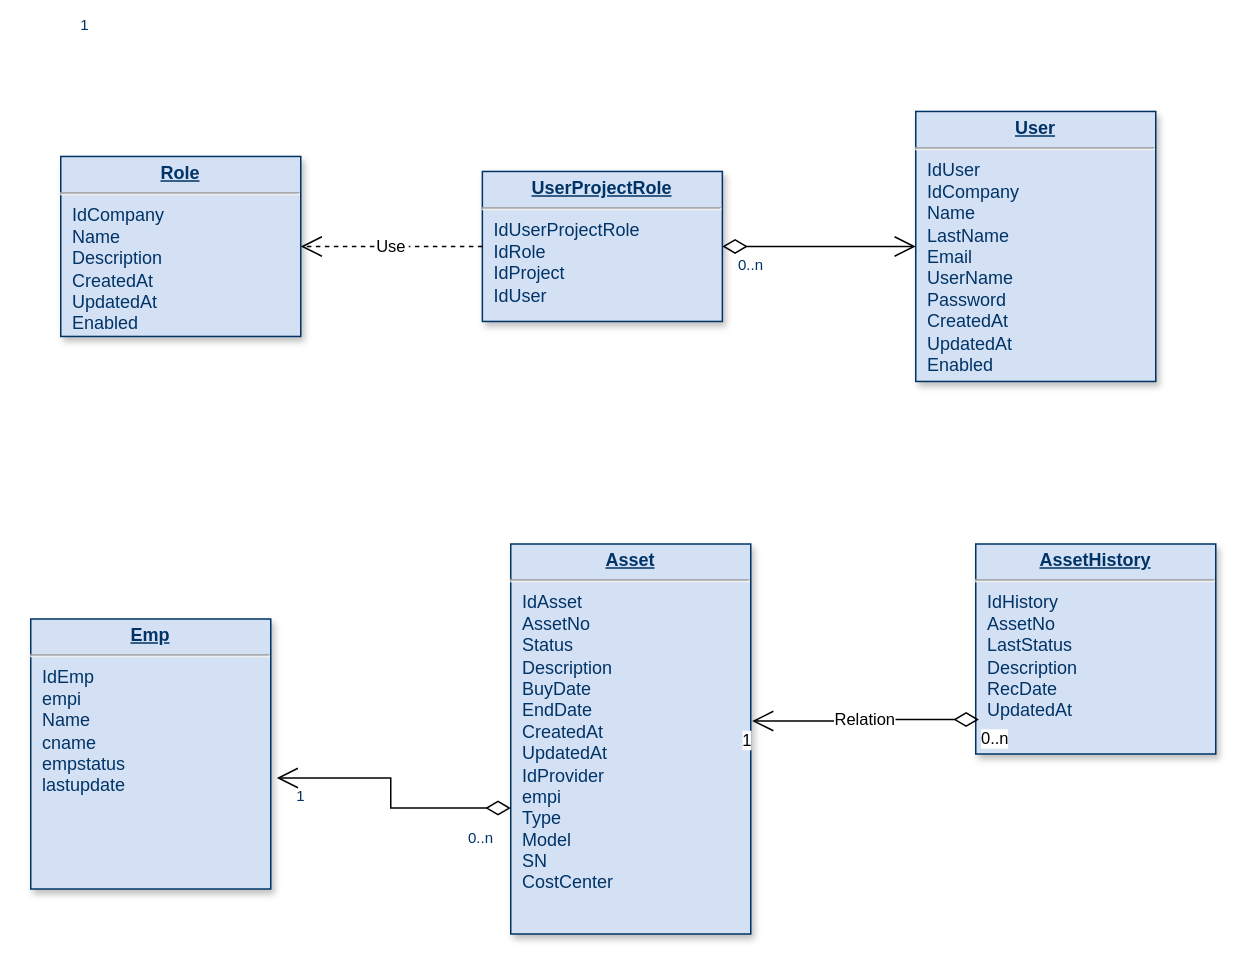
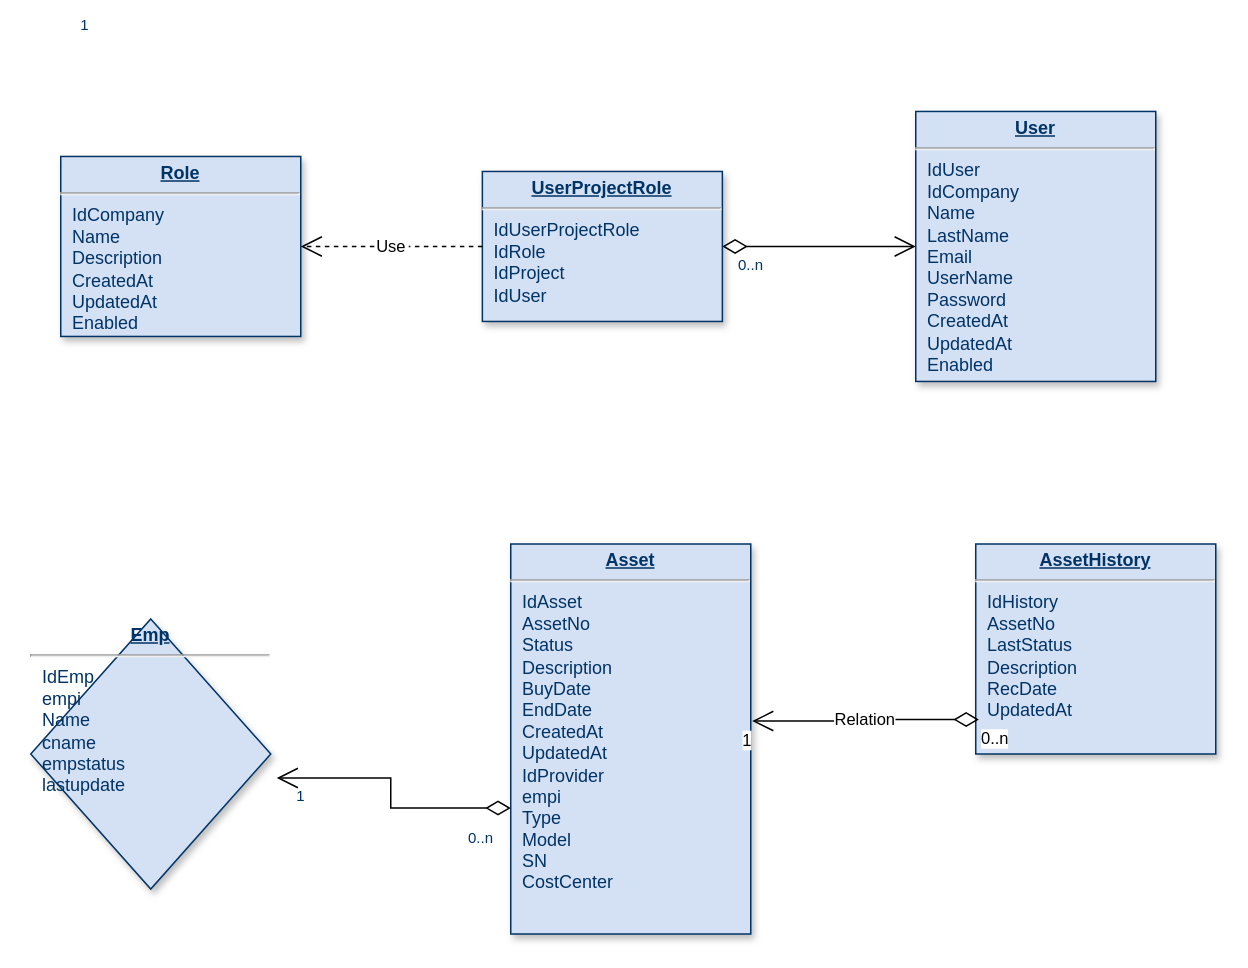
- <mxCell id="14" value="&lt;p style=&quot;margin: 0px ; margin-top: 4px ; text-align: center ; text-decoration: underline&quot;&gt;&lt;b&gt;Emp&lt;/b&gt;&lt;/p&gt;&lt;hr&gt;&lt;p style=&quot;margin: 0px ; margin-left: 8px&quot;&gt;IdEmp&lt;/p&gt;&lt;p style=&quot;margin: 0px ; margin-left: 8px&quot;&gt;empi&lt;/p&gt;&lt;p style=&quot;margin: 0px ; margin-left: 8px&quot;&gt;Name&lt;/p&gt;&lt;p style=&quot;margin: 0px ; margin-left: 8px&quot;&gt;cname&lt;/p&gt;&lt;p style=&quot;margin: 0px ; margin-left: 8px&quot;&gt;&lt;span&gt;empstatus&lt;/span&gt;&lt;br&gt;&lt;/p&gt;&lt;p style=&quot;margin: 0px ; margin-left: 8px&quot;&gt;&lt;span&gt;lastupdate&lt;/span&gt;&lt;/p&gt;" style="verticalAlign=top;align=left;overflow=fill;fontSize=12;fontFamily=Helvetica;html=1;strokeColor=#003366;shadow=1;fillColor=#D4E1F5;fontColor=#003366" vertex="1" parent="1"><mxGeometry x="20" y="359" width="160.0" height="180" as="geometry" /></mxCell>
+ <mxCell id="14" value="&lt;p style=&quot;margin: 0px ; margin-top: 4px ; text-align: center ; text-decoration: underline&quot;&gt;&lt;b&gt;Emp&lt;/b&gt;&lt;/p&gt;&lt;hr&gt;&lt;p style=&quot;margin: 0px ; margin-left: 8px&quot;&gt;IdEmp&lt;/p&gt;&lt;p style=&quot;margin: 0px ; margin-left: 8px&quot;&gt;empi&lt;/p&gt;&lt;p style=&quot;margin: 0px ; margin-left: 8px&quot;&gt;Name&lt;/p&gt;&lt;p style=&quot;margin: 0px ; margin-left: 8px&quot;&gt;cname&lt;/p&gt;&lt;p style=&quot;margin: 0px ; margin-left: 8px&quot;&gt;&lt;span&gt;empstatus&lt;/span&gt;&lt;br&gt;&lt;/p&gt;&lt;p style=&quot;margin: 0px ; margin-left: 8px&quot;&gt;&lt;span&gt;lastupdate&lt;/span&gt;&lt;/p&gt;" style="rhombus;verticalAlign=top;align=left;overflow=fill;fontSize=12;fontFamily=Helvetica;html=1;strokeColor=#003366;shadow=1;fillColor=#D4E1F5;fontColor=#003366;" vertex="1" parent="1"><mxGeometry x="20" y="359" width="160.0" height="180" as="geometry" /></mxCell>
